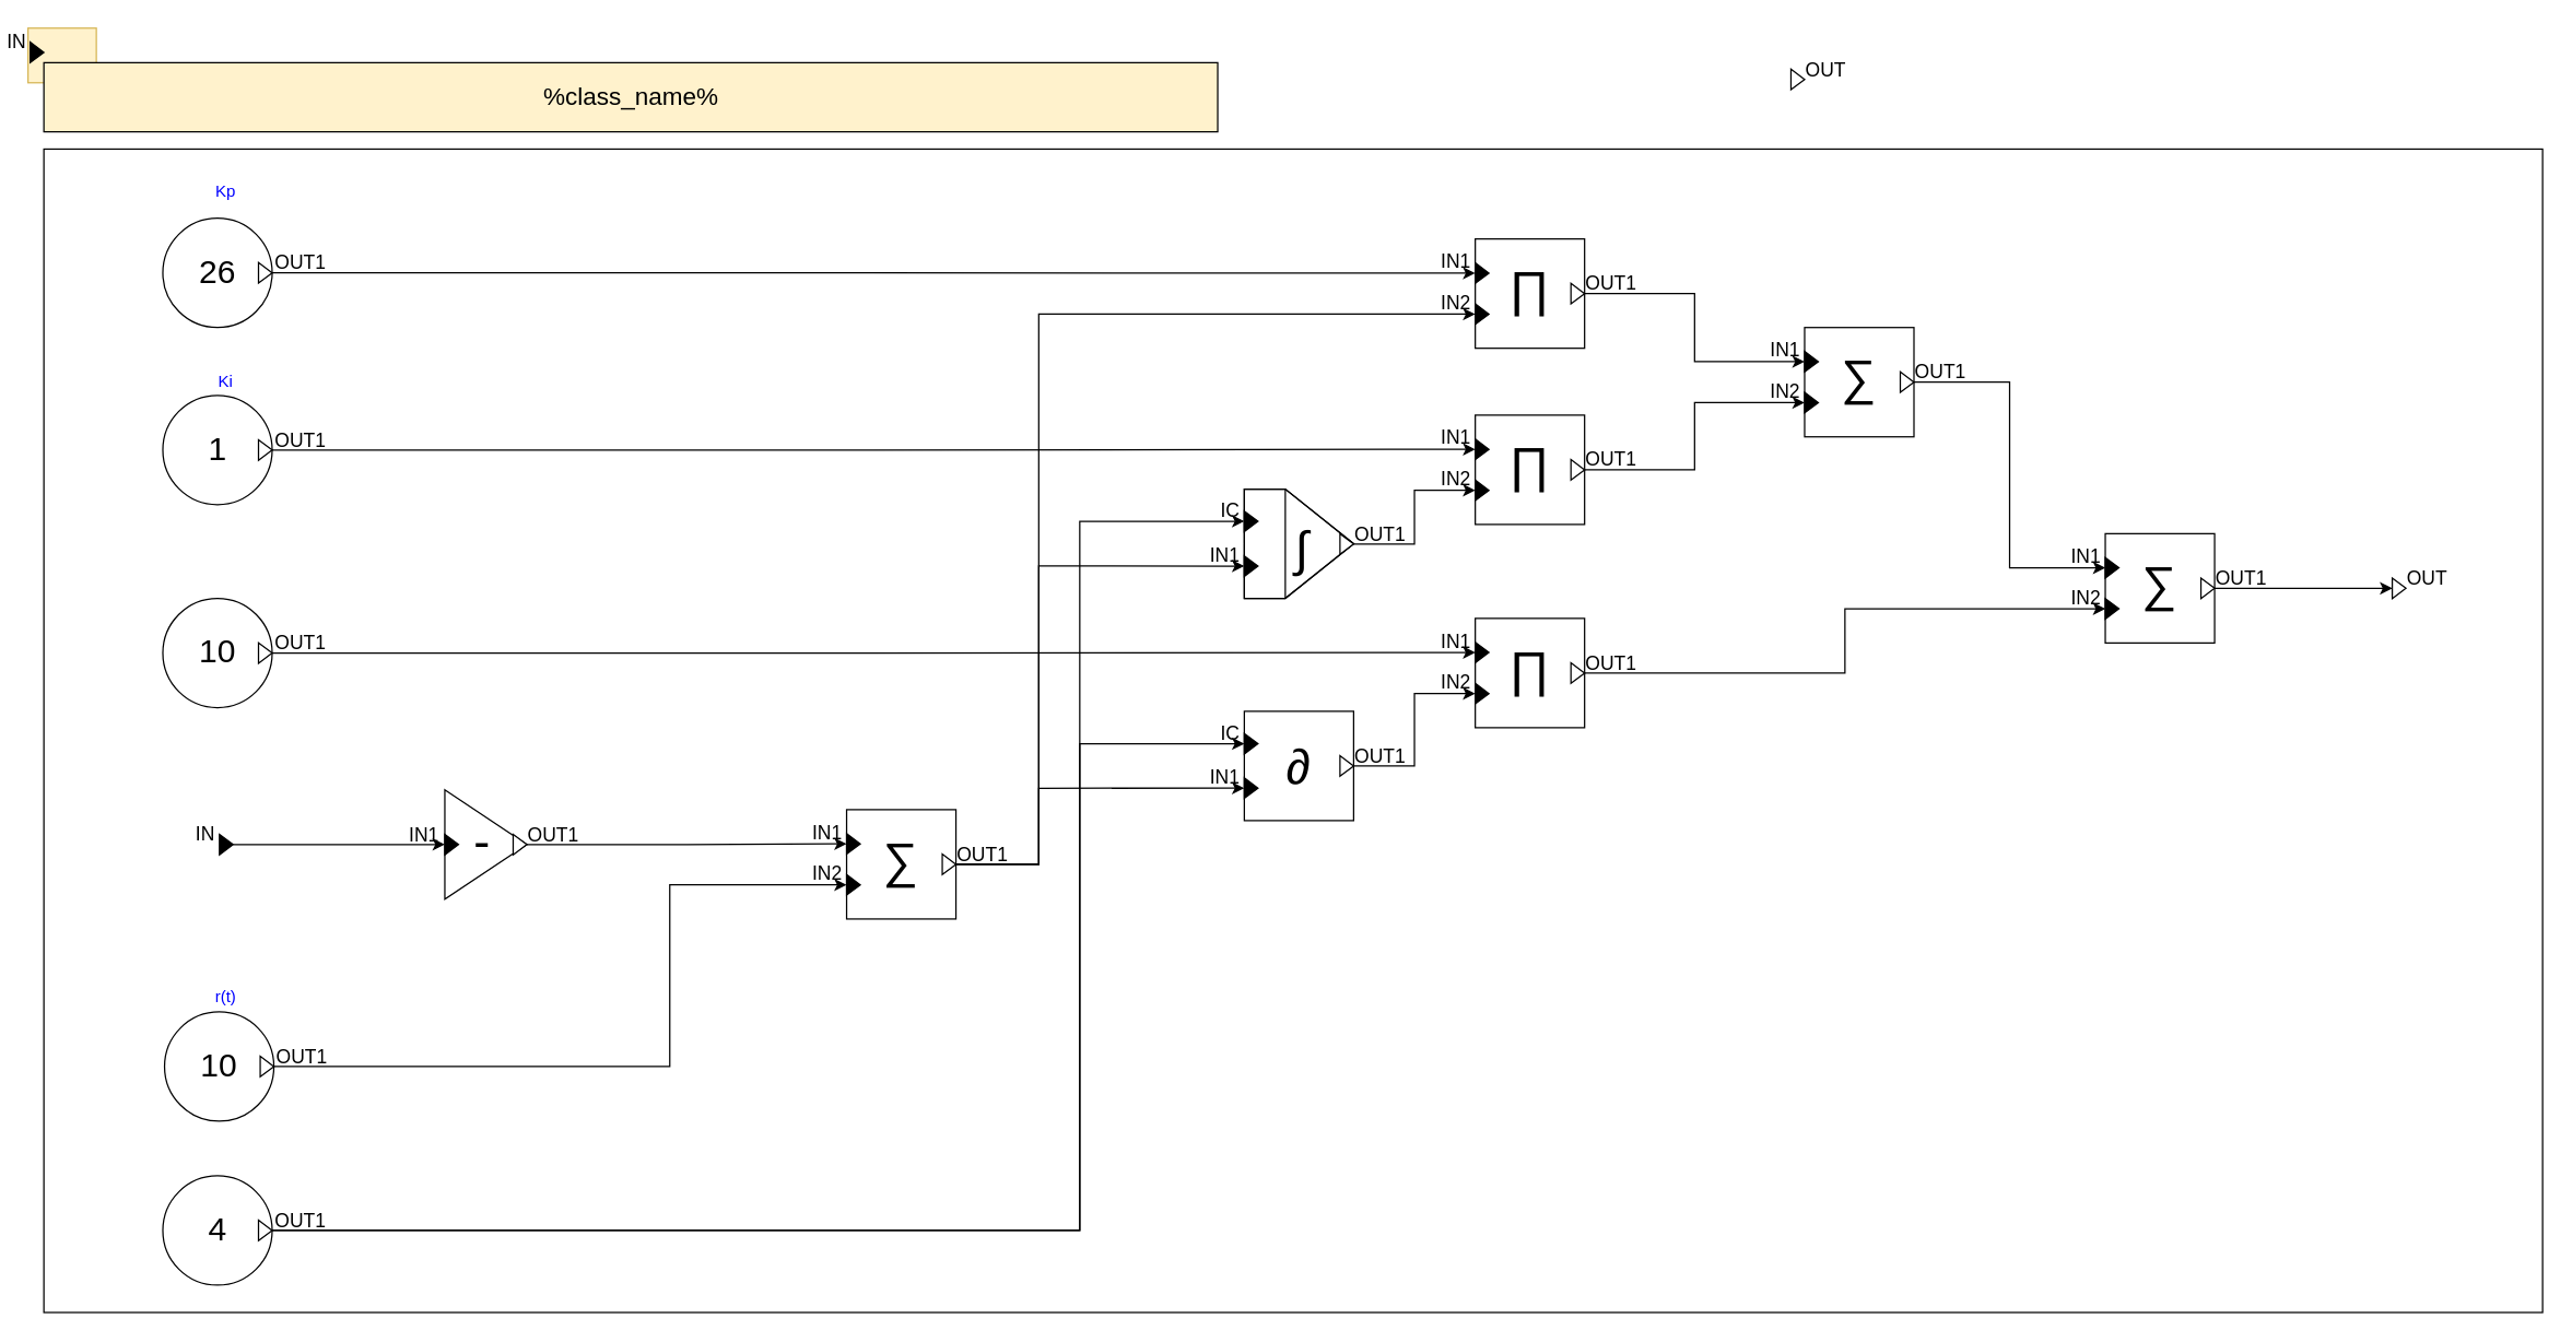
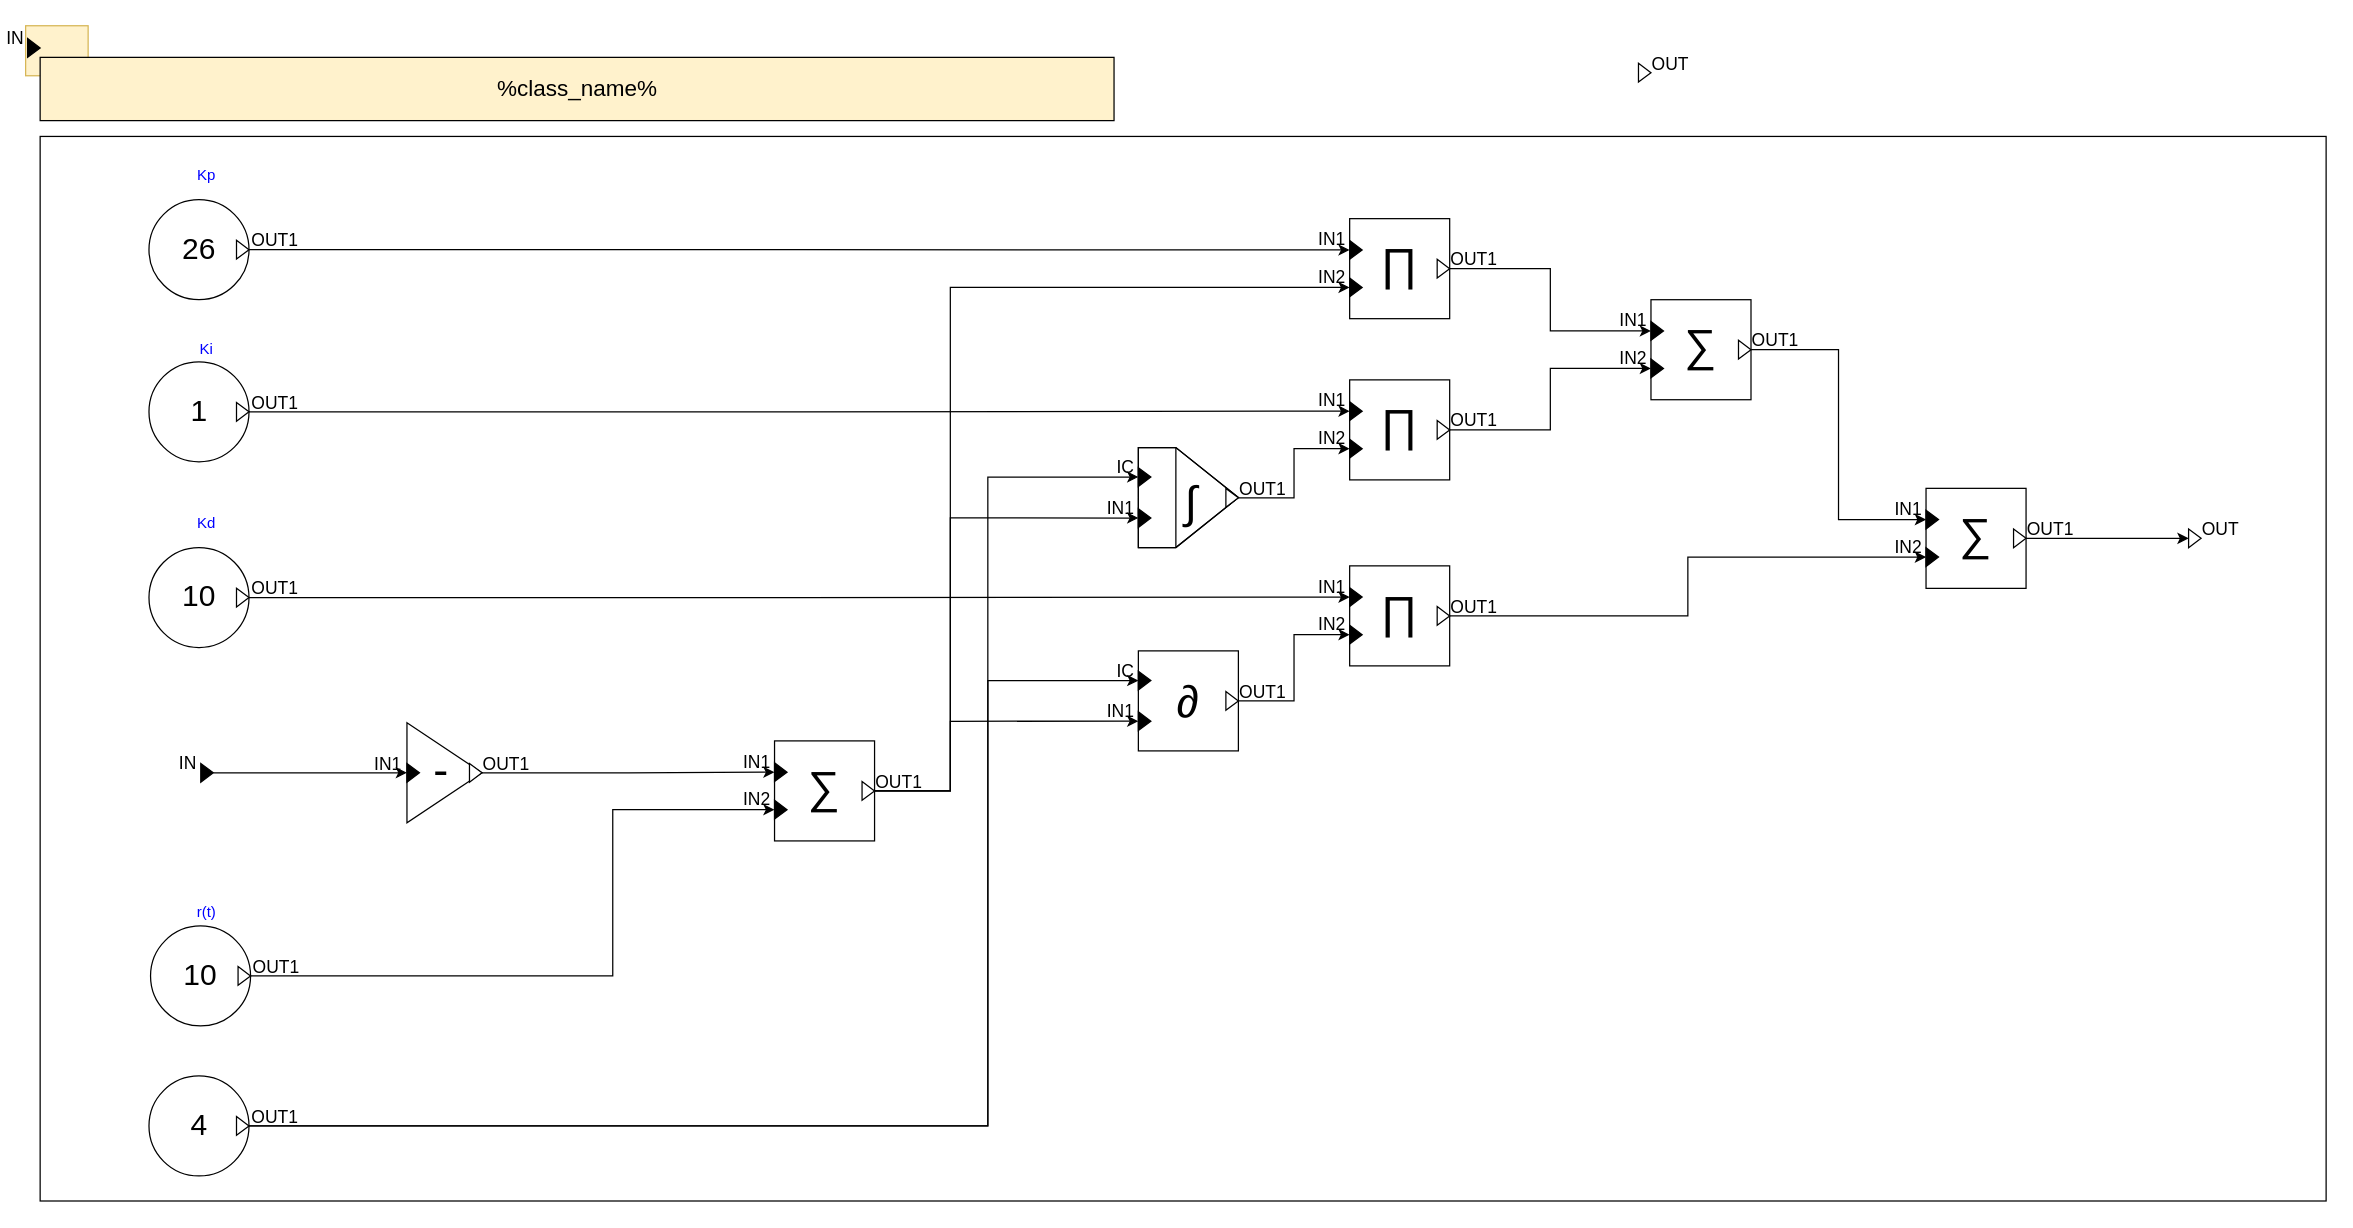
+ <mxCell id="13" value="Kd" style="text;html=1;align=center;verticalAlign=middle;whiteSpace=wrap;rounded=0;fontColor=#0000FF;" vertex="1" parent="4"><mxGeometry x="98.661" y="290.882" width="69.643" height="37.941" as="geometry" /></mxCell>
